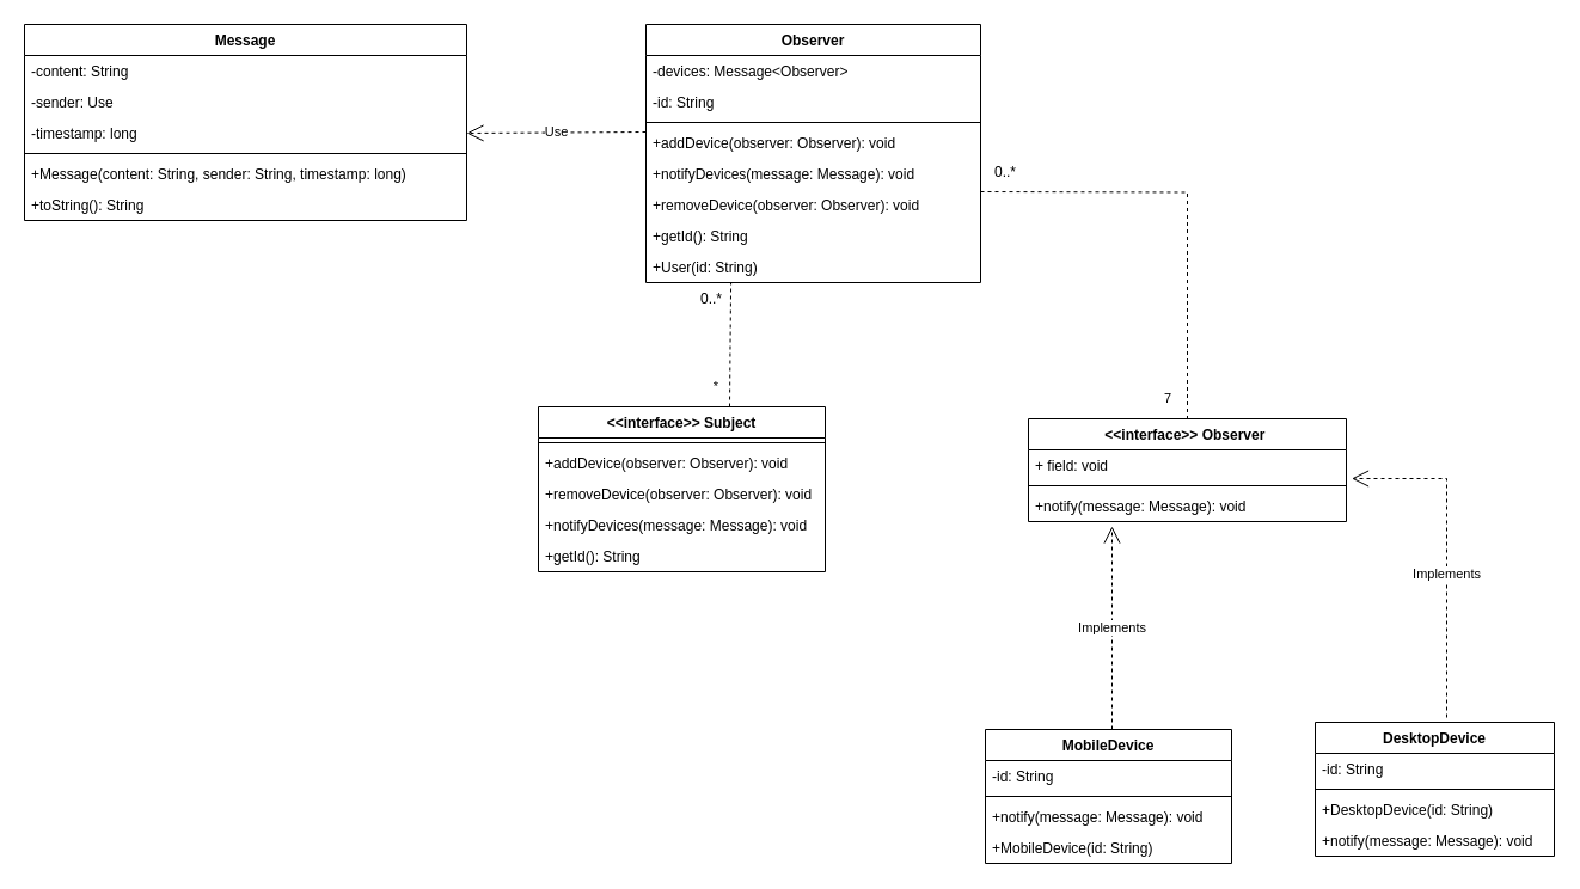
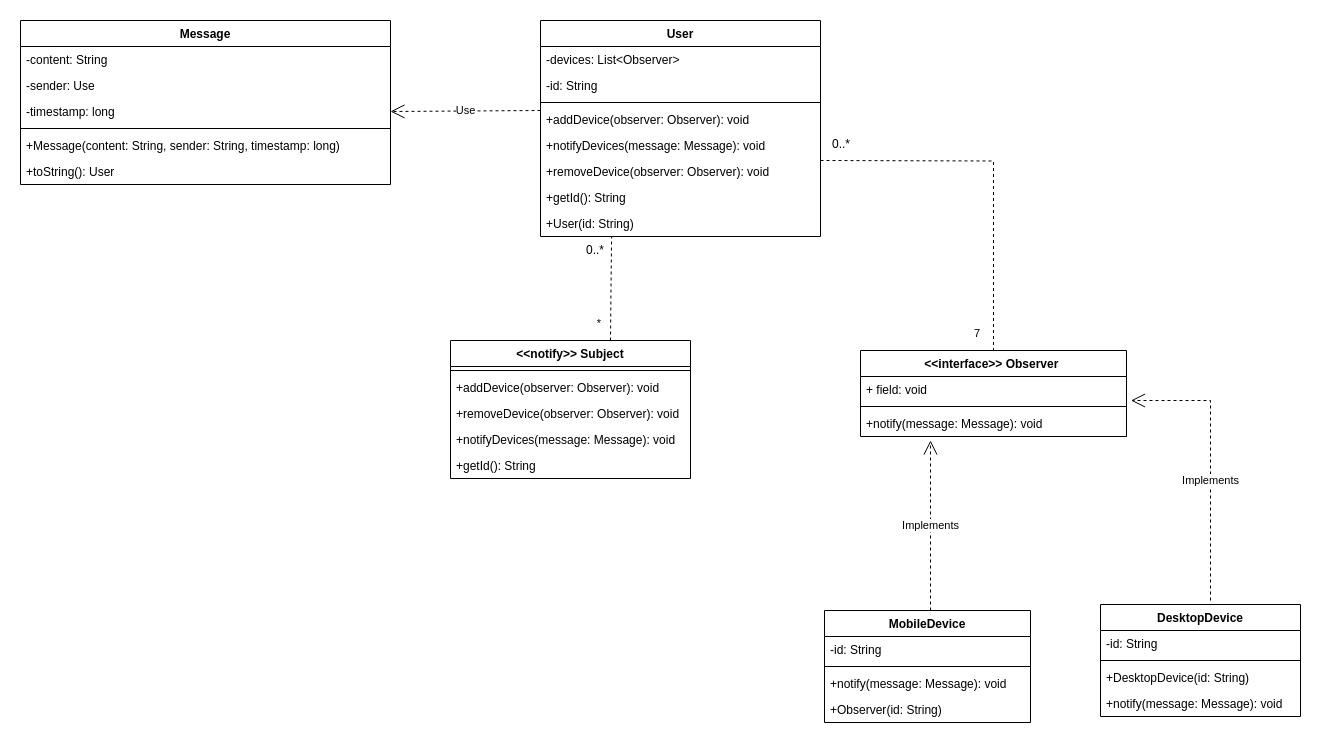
- <mxCell id="25" value="Observer" style="swimlane;fontStyle=1;align=center;verticalAlign=top;childLayout=stackLayout;horizontal=1;startSize=26;horizontalStack=0;resizeParent=1;resizeParentMax=0;resizeLast=0;collapsible=1;marginBottom=0;whiteSpace=wrap;html=1;" vertex="1" parent="1"><mxGeometry x="540" y="20" width="280" height="216" as="geometry" /></mxCell>
+ <mxCell id="25" value="User" style="swimlane;fontStyle=1;align=center;verticalAlign=top;childLayout=stackLayout;horizontal=1;startSize=26;horizontalStack=0;resizeParent=1;resizeParentMax=0;resizeLast=0;collapsible=1;marginBottom=0;whiteSpace=wrap;html=1;" vertex="1" parent="1"><mxGeometry x="540" y="20" width="280" height="216" as="geometry" /></mxCell>
- <mxCell id="26" value="-devices: Message&amp;lt;Observer&amp;gt;" style="text;strokeColor=none;fillColor=none;align=left;verticalAlign=top;spacingLeft=4;spacingRight=4;overflow=hidden;rotatable=0;points=[[0,0.5],[1,0.5]];portConstraint=eastwest;whiteSpace=wrap;html=1;" vertex="1" parent="25"><mxGeometry y="26" width="280" height="26" as="geometry" /></mxCell>
+ <mxCell id="26" value="-devices: List&amp;lt;Observer&amp;gt;" style="text;strokeColor=none;fillColor=none;align=left;verticalAlign=top;spacingLeft=4;spacingRight=4;overflow=hidden;rotatable=0;points=[[0,0.5],[1,0.5]];portConstraint=eastwest;whiteSpace=wrap;html=1;" vertex="1" parent="25"><mxGeometry y="26" width="280" height="26" as="geometry" /></mxCell>
- <mxCell id="46" value=" +toString(): String" style="text;strokeColor=none;fillColor=none;align=left;verticalAlign=top;spacingLeft=4;spacingRight=4;overflow=hidden;rotatable=0;points=[[0,0.5],[1,0.5]];portConstraint=eastwest;whiteSpace=wrap;html=1;" vertex="1" parent="40"><mxGeometry y="138" width="370" height="26" as="geometry" /></mxCell>
+ <mxCell id="46" value=" +toString(): User" style="text;strokeColor=none;fillColor=none;align=left;verticalAlign=top;spacingLeft=4;spacingRight=4;overflow=hidden;rotatable=0;points=[[0,0.5],[1,0.5]];portConstraint=eastwest;whiteSpace=wrap;html=1;" vertex="1" parent="40"><mxGeometry y="138" width="370" height="26" as="geometry" /></mxCell>
- <mxCell id="2" value="&amp;lt;&amp;lt;interface&amp;gt;&amp;gt;&amp;nbsp;Subject                 " style="swimlane;fontStyle=1;align=center;verticalAlign=top;childLayout=stackLayout;horizontal=1;startSize=26;horizontalStack=0;resizeParent=1;resizeParentMax=0;resizeLast=0;collapsible=1;marginBottom=0;whiteSpace=wrap;html=1;" vertex="1" parent="1"><mxGeometry x="450" y="340" width="240" height="138" as="geometry" /></mxCell>
+ <mxCell id="2" value="&amp;lt;&amp;lt;notify&amp;gt;&amp;gt;&amp;nbsp;Subject                 " style="swimlane;fontStyle=1;align=center;verticalAlign=top;childLayout=stackLayout;horizontal=1;startSize=26;horizontalStack=0;resizeParent=1;resizeParentMax=0;resizeLast=0;collapsible=1;marginBottom=0;whiteSpace=wrap;html=1;" vertex="1" parent="1"><mxGeometry x="450" y="340" width="240" height="138" as="geometry" /></mxCell>
- <mxCell id="18" value="+&lt;span class=&quot;hljs-title function_ invoke__&quot;&gt;MobileDevice&lt;/span&gt;(&lt;span class=&quot;hljs-attr&quot;&gt;id&lt;/span&gt;: String)" style="text;strokeColor=none;fillColor=none;align=left;verticalAlign=top;spacingLeft=4;spacingRight=4;overflow=hidden;rotatable=0;points=[[0,0.5],[1,0.5]];portConstraint=eastwest;whiteSpace=wrap;html=1;" vertex="1" parent="13"><mxGeometry y="86" width="206" height="26" as="geometry" /></mxCell>
+ <mxCell id="18" value="+&lt;span class=&quot;hljs-title function_ invoke__&quot;&gt;Observer&lt;/span&gt;(&lt;span class=&quot;hljs-attr&quot;&gt;id&lt;/span&gt;: String)" style="text;strokeColor=none;fillColor=none;align=left;verticalAlign=top;spacingLeft=4;spacingRight=4;overflow=hidden;rotatable=0;points=[[0,0.5],[1,0.5]];portConstraint=eastwest;whiteSpace=wrap;html=1;" vertex="1" parent="13"><mxGeometry y="86" width="206" height="26" as="geometry" /></mxCell>
